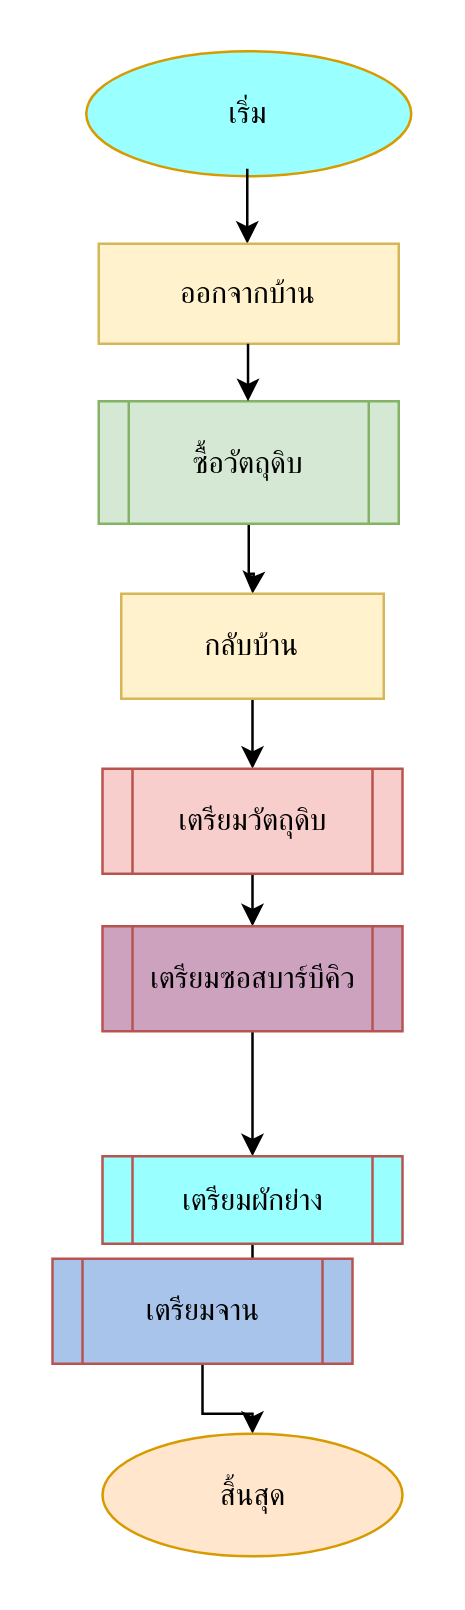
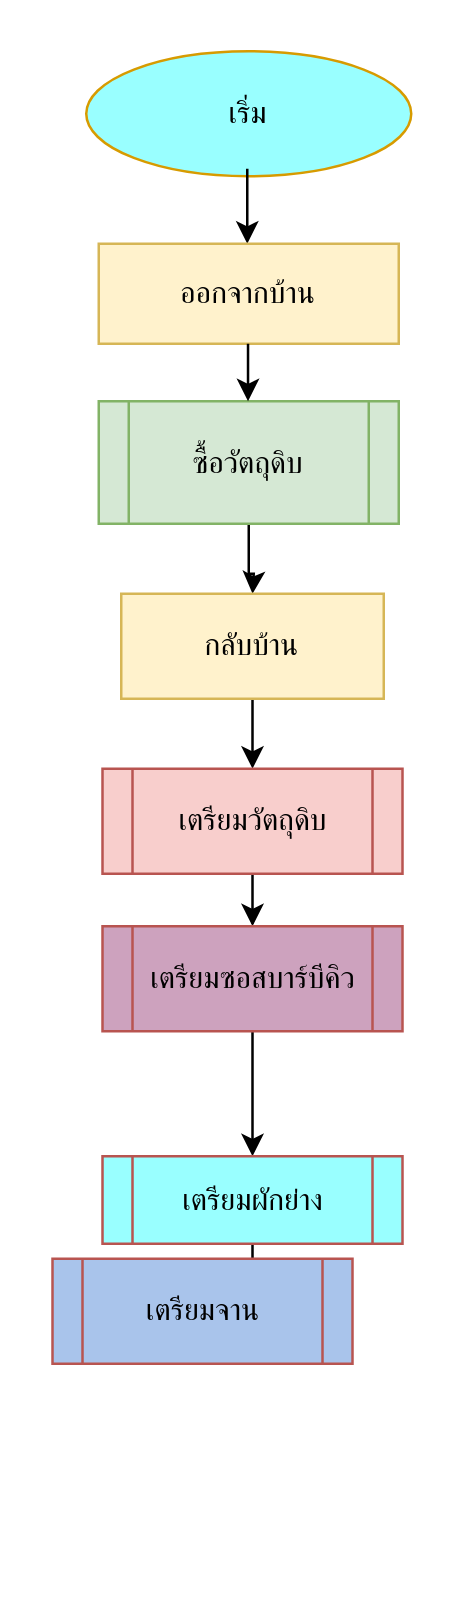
- <mxCell id="16" value="" style="edgeStyle=orthogonalEdgeStyle;rounded=0;orthogonalLoop=1;jettySize=auto;html=1;" edge="1" parent="1" source="17" target="18"><mxGeometry relative="1" as="geometry" /></mxCell>
- <mxCell id="18" value="สิ้นสุด" style="ellipse;whiteSpace=wrap;html=1;fillColor=#ffe6cc;strokeColor=#d79b00;rounded=0;" vertex="1" parent="1"><mxGeometry x="40.5" y="573" width="120" height="49" as="geometry" /></mxCell>
